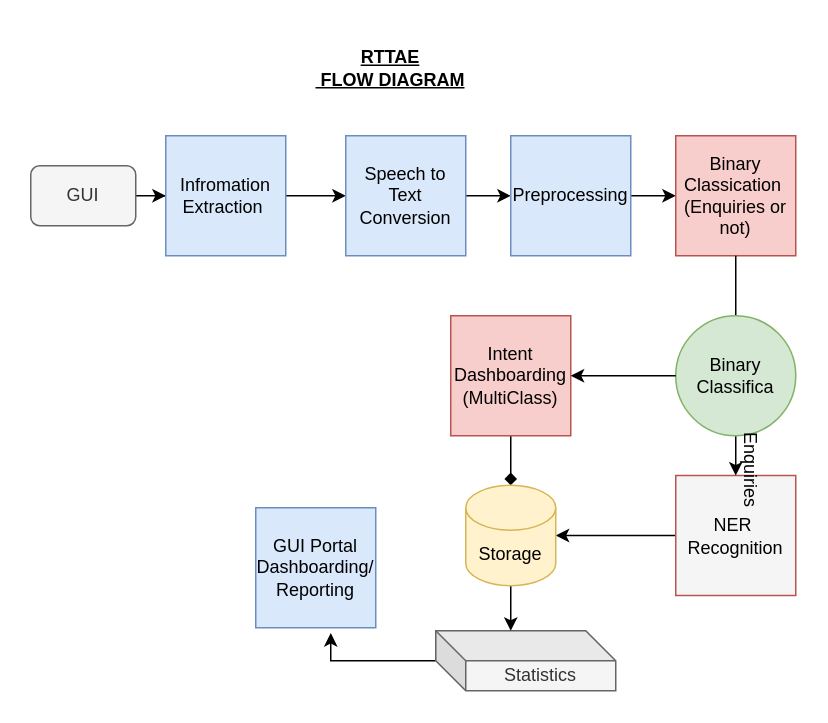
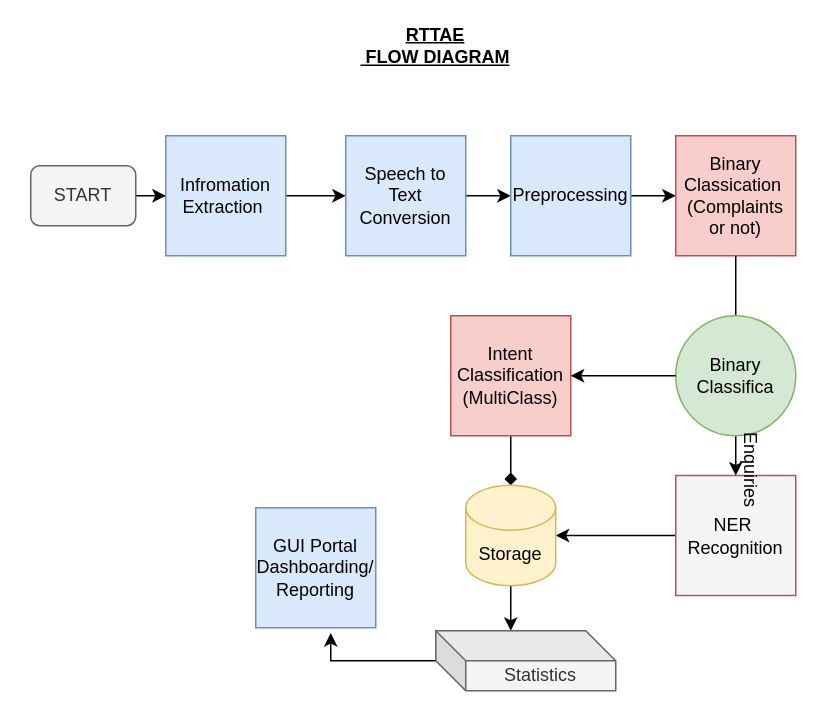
- <mxCell id="2" value="&lt;b&gt;&lt;u&gt;RTTAE&lt;br&gt;&amp;nbsp;FLOW DIAGRAM&lt;/u&gt;&lt;/b&gt;" style="text;html=1;strokeColor=none;fillColor=none;align=center;verticalAlign=middle;whiteSpace=wrap;rounded=0;" parent="1" vertex="1"><mxGeometry x="190" y="35" width="140" height="20" as="geometry" /></mxCell>
+ <mxCell id="2" value="&lt;b&gt;&lt;u&gt;RTTAE&lt;br&gt;&amp;nbsp;FLOW DIAGRAM&lt;/u&gt;&lt;/b&gt;" style="text;html=1;strokeColor=none;fillColor=none;align=center;verticalAlign=middle;whiteSpace=wrap;rounded=0;" parent="1" vertex="1"><mxGeometry x="220" y="20" width="140" height="20" as="geometry" /></mxCell>
- <mxCell id="4" value="GUI" style="rounded=1;whiteSpace=wrap;html=1;fillColor=#f5f5f5;strokeColor=#666666;fontColor=#333333;" parent="1" vertex="1"><mxGeometry x="20" y="110" width="70" height="40" as="geometry" /></mxCell>
+ <mxCell id="4" value="START" style="rounded=1;whiteSpace=wrap;html=1;fillColor=#f5f5f5;strokeColor=#666666;fontColor=#333333;" parent="1" vertex="1"><mxGeometry x="20" y="110" width="70" height="40" as="geometry" /></mxCell>
- <mxCell id="11" value="Binary Classication&amp;nbsp;&lt;br&gt;(Enquiries or not)" style="whiteSpace=wrap;html=1;aspect=fixed;fillColor=#f8cecc;strokeColor=#b85450;" parent="1" vertex="1"><mxGeometry x="450" y="90" width="80" height="80" as="geometry" /></mxCell>
+ <mxCell id="11" value="Binary Classication&amp;nbsp;&lt;br&gt;(Complaints or not)" style="whiteSpace=wrap;html=1;aspect=fixed;fillColor=#f8cecc;strokeColor=#b85450;" parent="1" vertex="1"><mxGeometry x="450" y="90" width="80" height="80" as="geometry" /></mxCell>
- <mxCell id="13" value="Intent Dashboarding&lt;br&gt;(MultiClass)" style="whiteSpace=wrap;html=1;aspect=fixed;fillColor=#f8cecc;strokeColor=#b85450;" parent="1" vertex="1"><mxGeometry x="300" y="210" width="80" height="80" as="geometry" /></mxCell>
+ <mxCell id="13" value="Intent Classification&lt;br&gt;(MultiClass)" style="whiteSpace=wrap;html=1;aspect=fixed;fillColor=#f8cecc;strokeColor=#b85450;" parent="1" vertex="1"><mxGeometry x="300" y="210" width="80" height="80" as="geometry" /></mxCell>
